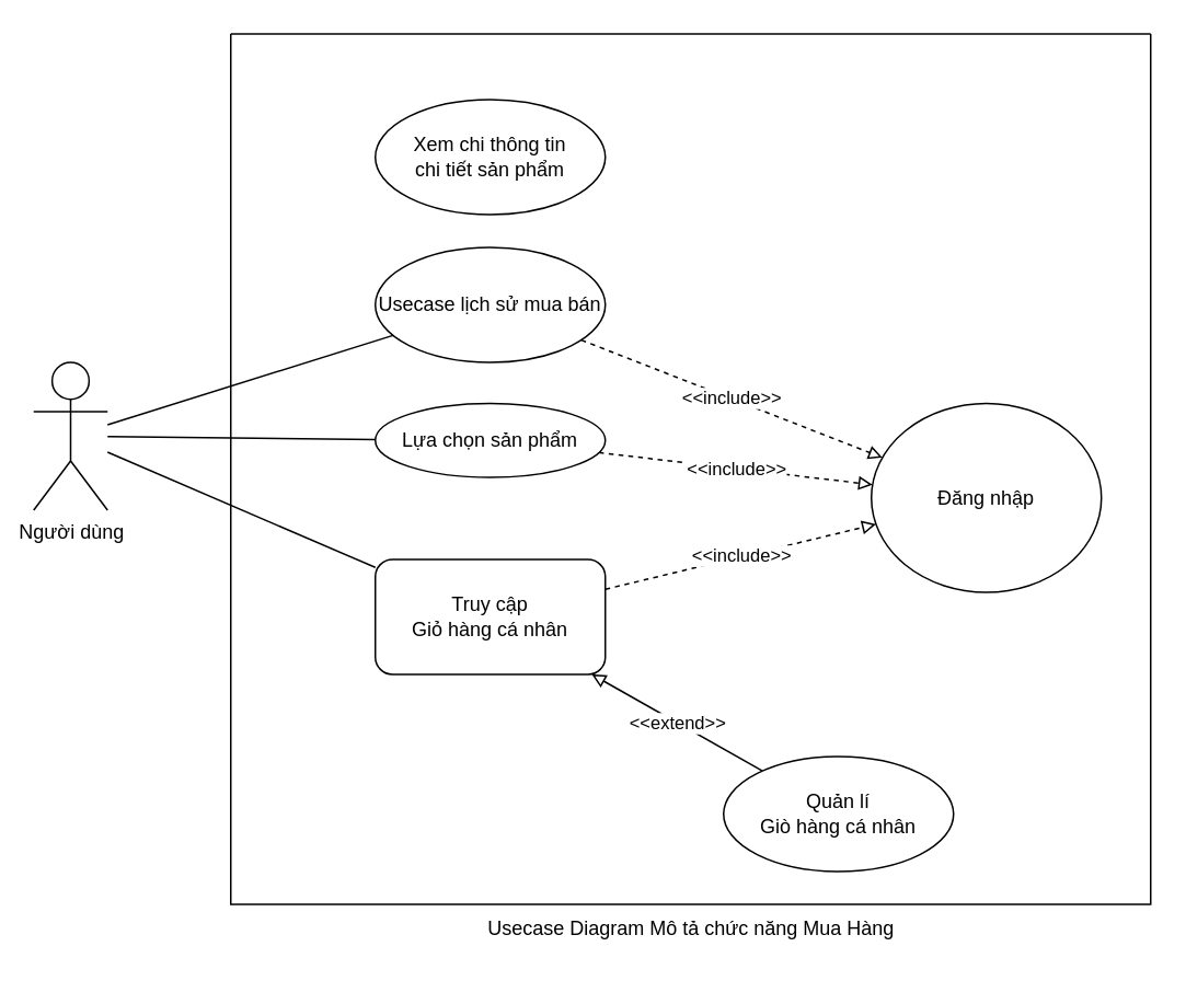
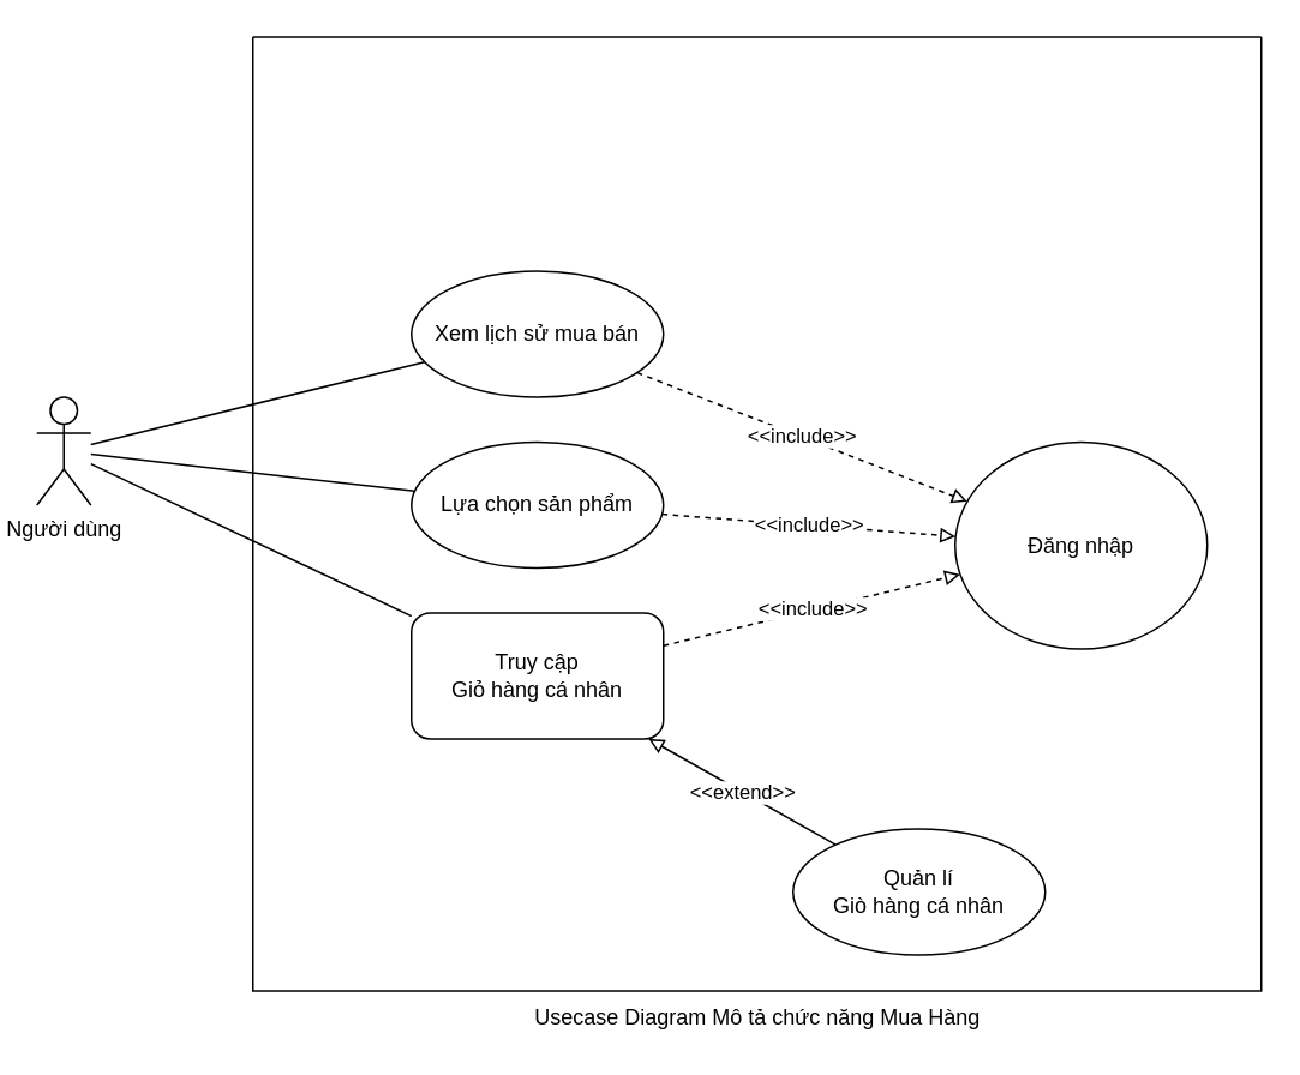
- <mxCell id="6" value="Xem chi thông tin&lt;br&gt;chi tiết sản phẩm" style="ellipse;whiteSpace=wrap;html=1;" parent="5" vertex="1"><mxGeometry x="88" y="40" width="140" height="70" as="geometry" /></mxCell>
- <mxCell id="13" value="Usecase lịch sử mua bán" style="ellipse;whiteSpace=wrap;html=1;" parent="5" vertex="1"><mxGeometry x="88" y="130" width="140" height="70" as="geometry" /></mxCell>
+ <mxCell id="13" value="Xem lịch sử mua bán" style="ellipse;whiteSpace=wrap;html=1;" parent="5" vertex="1"><mxGeometry x="88" y="130" width="140" height="70" as="geometry" /></mxCell>
- <mxCell id="4" value="Người dùng" style="shape=umlActor;verticalLabelPosition=bottom;verticalAlign=top;html=1;outlineConnect=0;" parent="1" vertex="1"><mxGeometry x="20" y="220" width="45" height="90" as="geometry" /></mxCell>
+ <mxCell id="4" value="Người dùng" style="shape=umlActor;verticalLabelPosition=bottom;verticalAlign=top;html=1;outlineConnect=0;" parent="1" vertex="1"><mxGeometry x="20" y="220" width="30" height="60" as="geometry" /></mxCell>
- <mxCell id="9" value="Lựa chọn sản phẩm" style="ellipse;whiteSpace=wrap;html=1;" parent="5" vertex="1"><mxGeometry x="88" y="225" width="140" height="45" as="geometry" /></mxCell>
+ <mxCell id="9" value="Lựa chọn sản phẩm" style="ellipse;whiteSpace=wrap;html=1;" parent="5" vertex="1"><mxGeometry x="88" y="225" width="140" height="70" as="geometry" /></mxCell>
